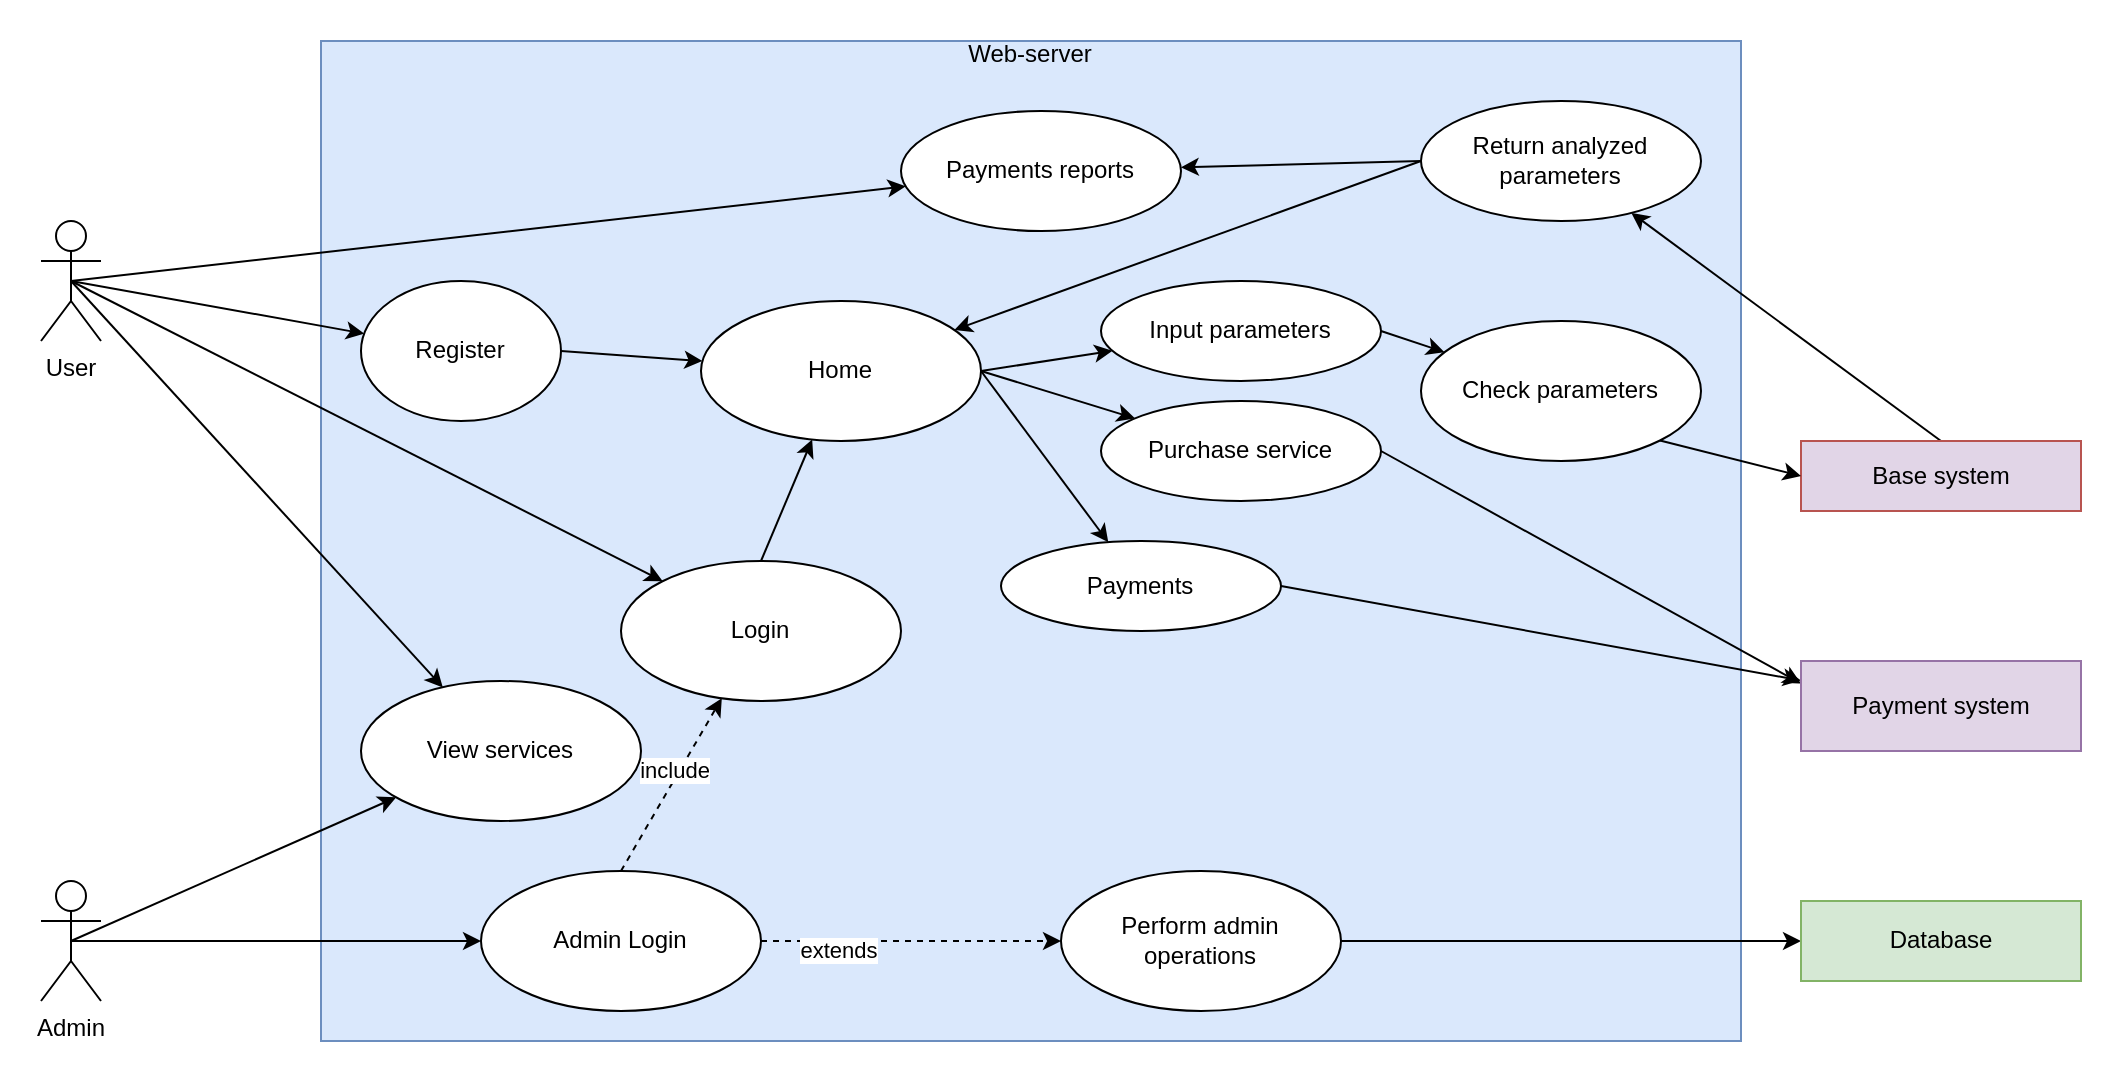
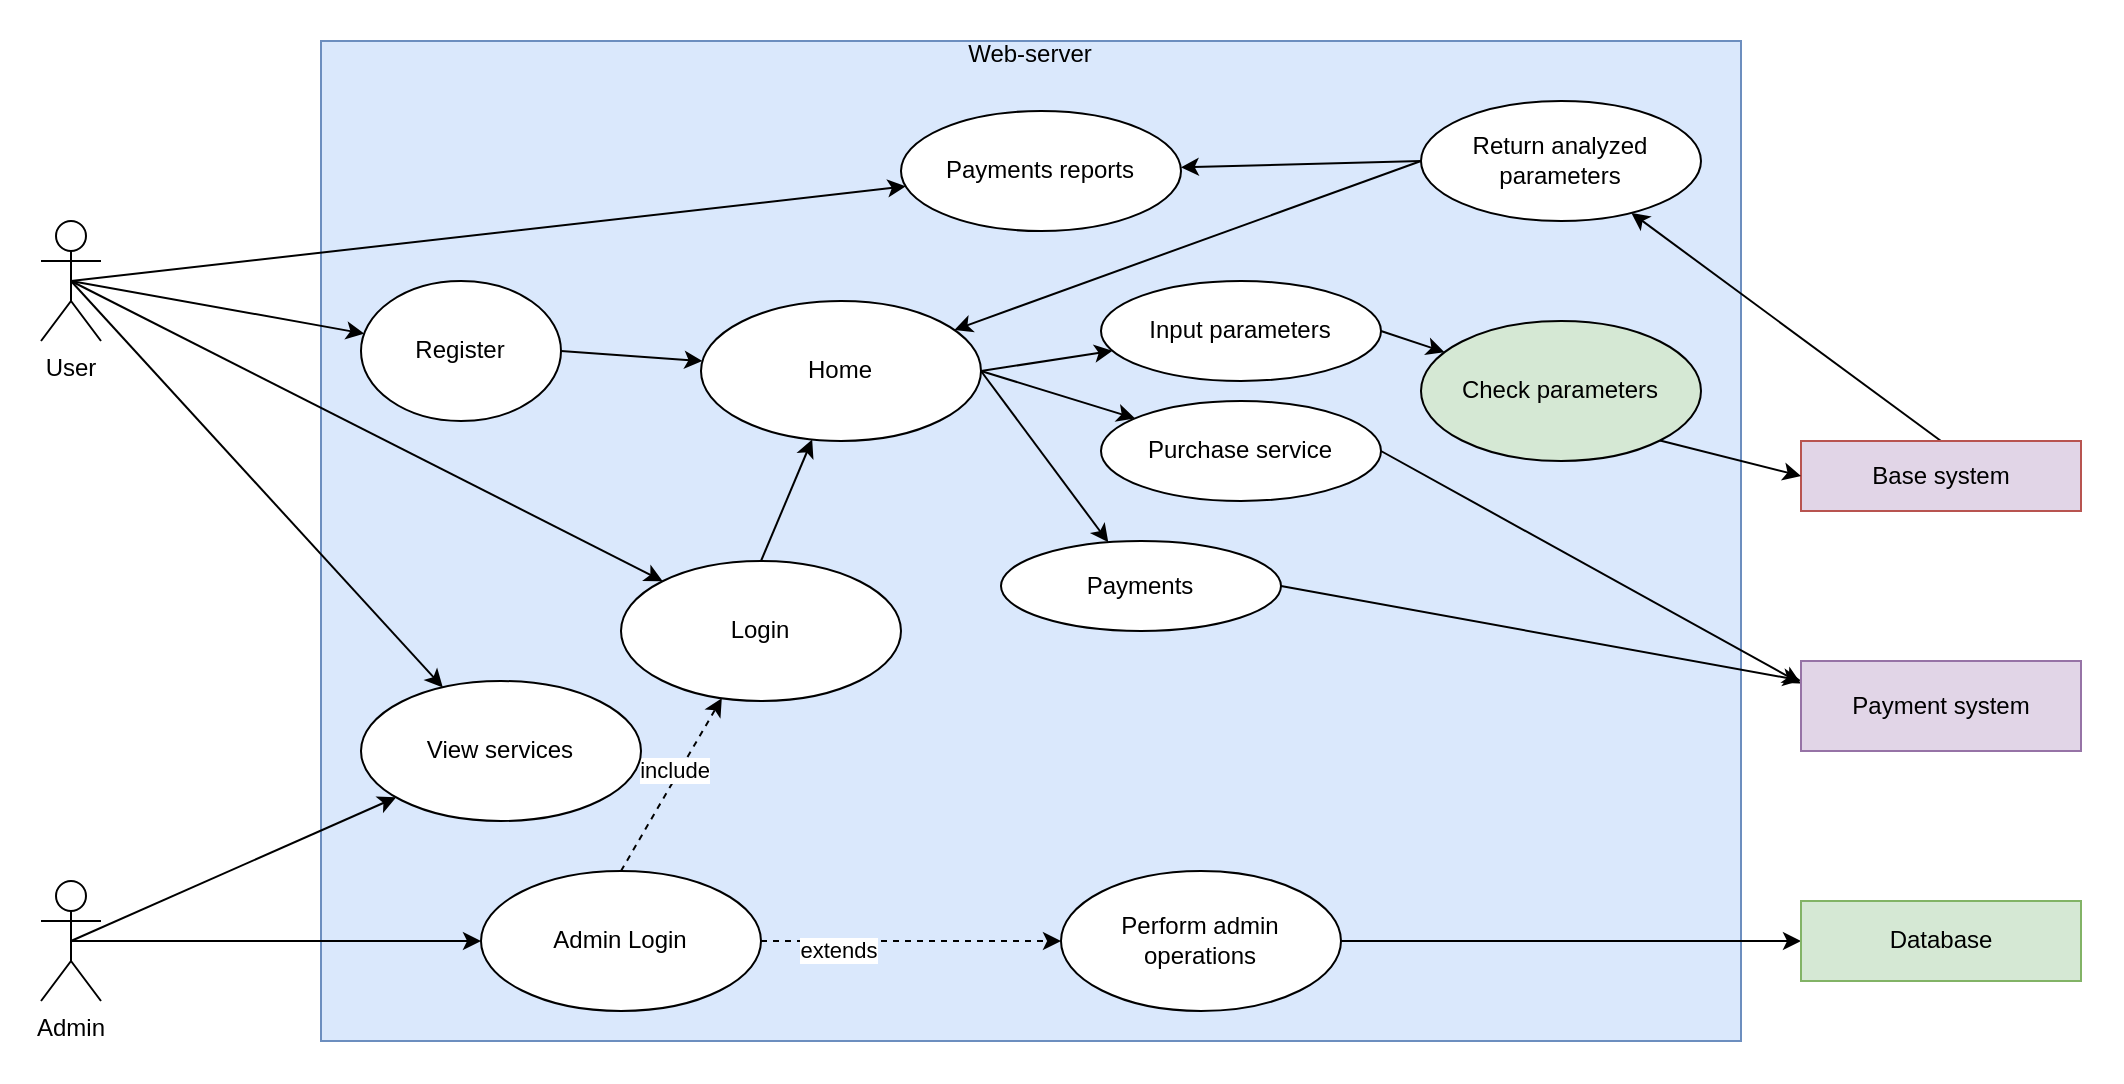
- <mxCell id="38" value="Check parameters" style="ellipse;whiteSpace=wrap;html=1;" vertex="1" parent="1"><mxGeometry x="710" y="160" width="140" height="70" as="geometry" /></mxCell>
+ <mxCell id="38" value="Check parameters" style="ellipse;whiteSpace=wrap;html=1;fillColor=#d5e8d4;" vertex="1" parent="1"><mxGeometry x="710" y="160" width="140" height="70" as="geometry" /></mxCell>
